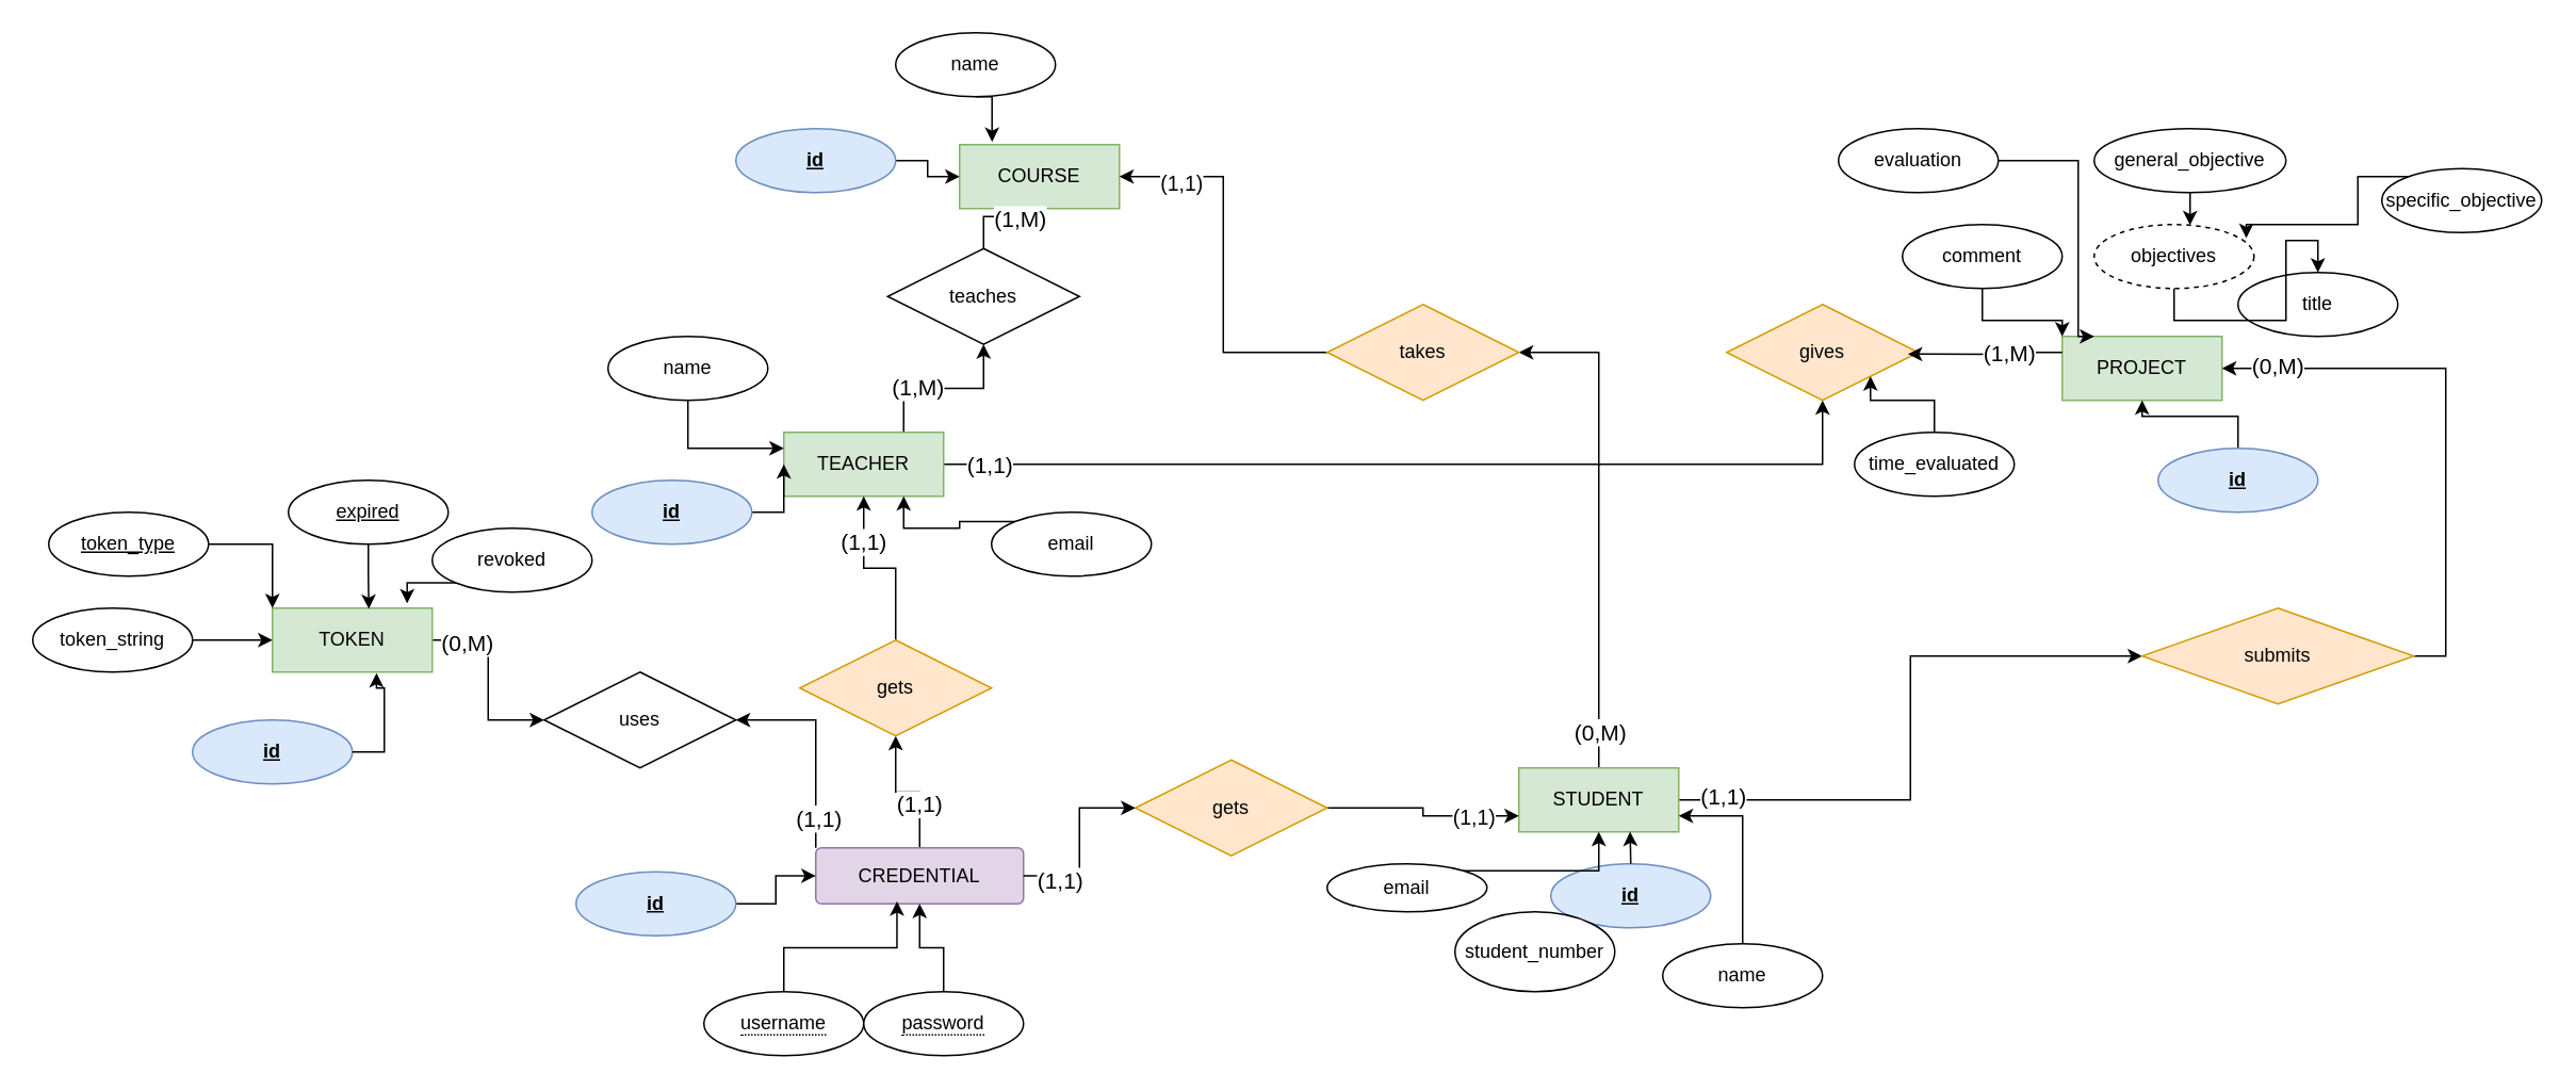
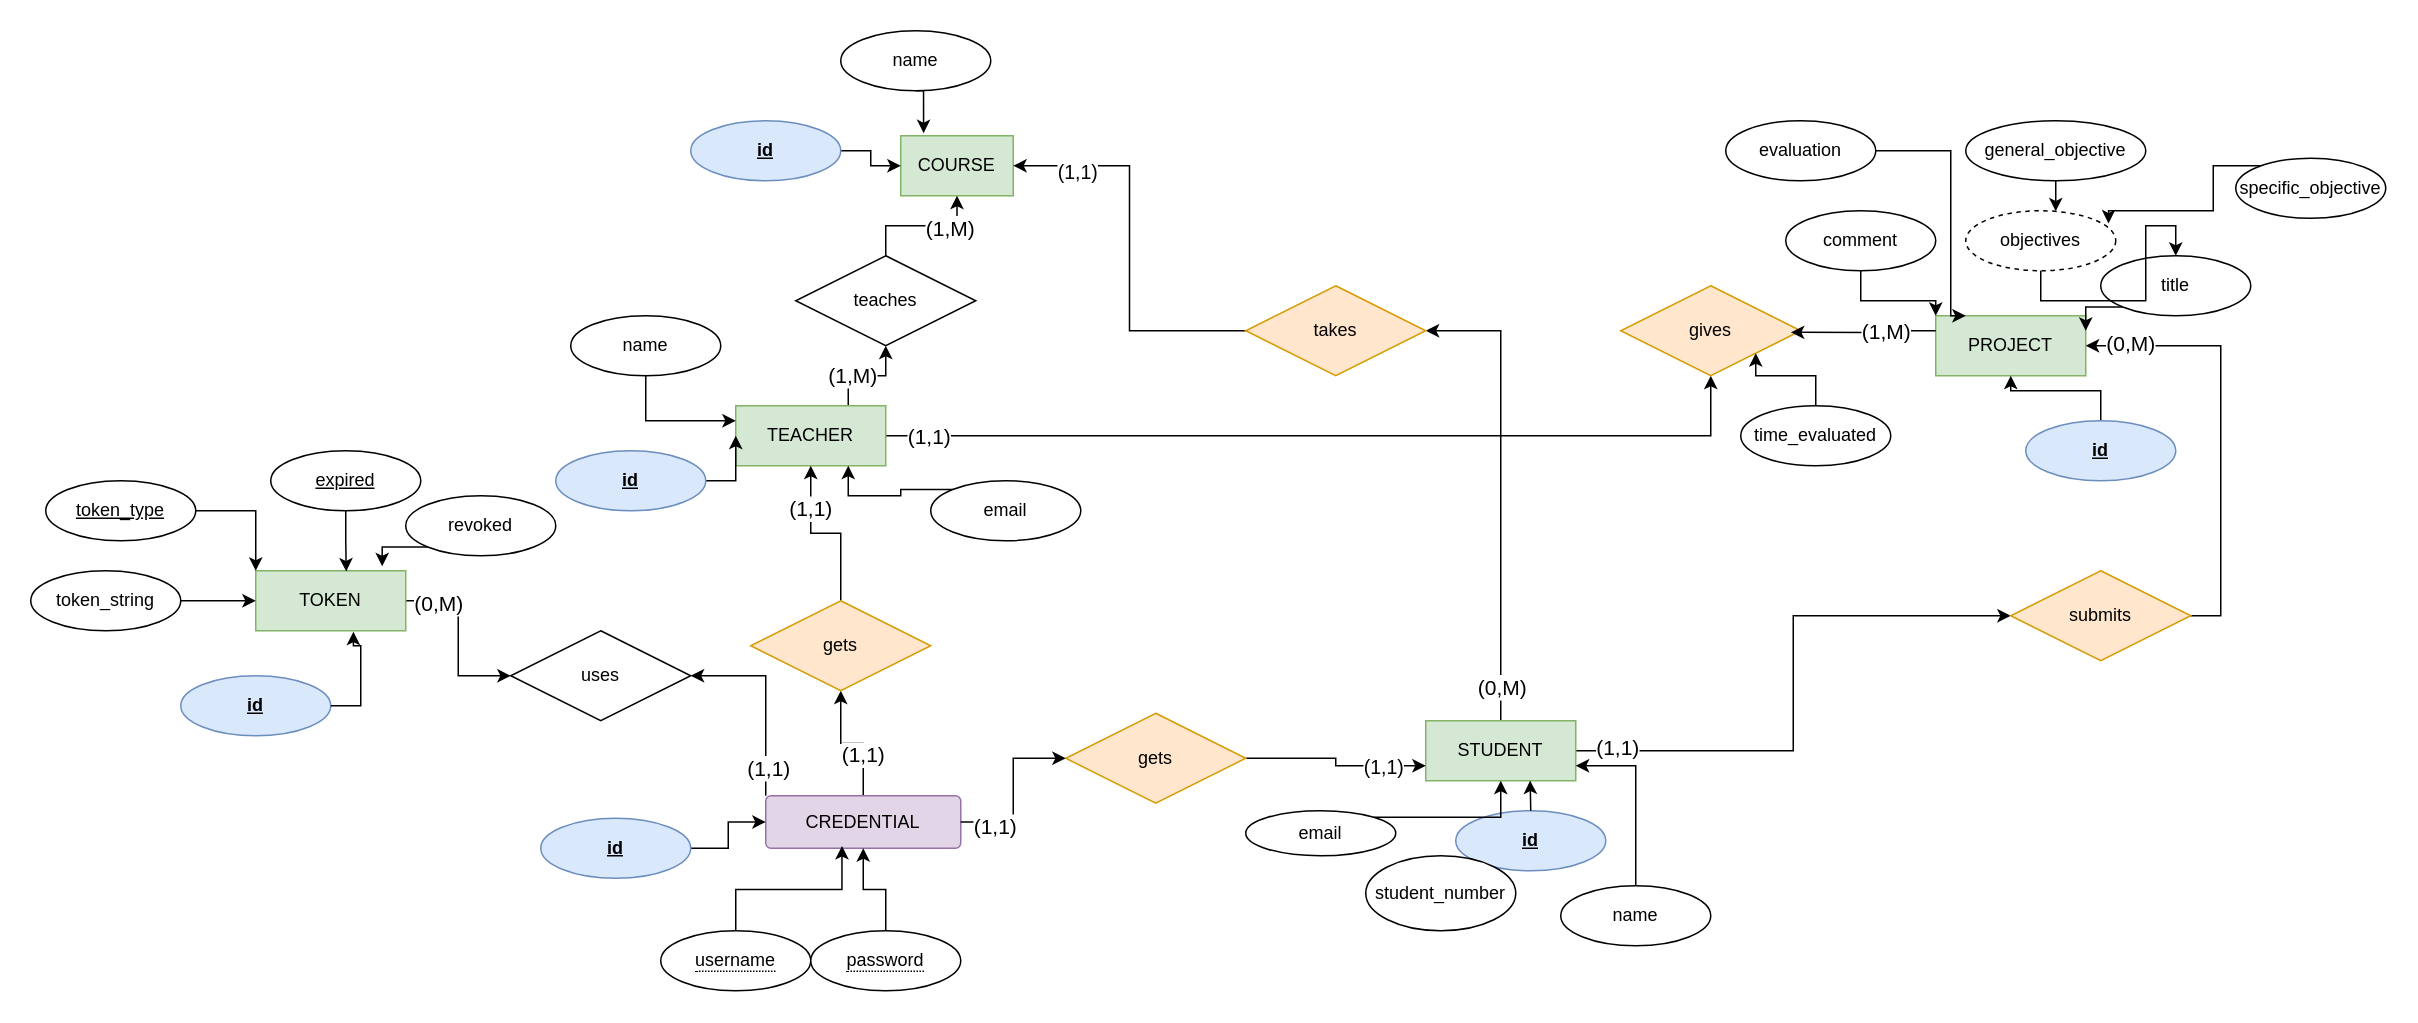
- <mxCell id="13" value="COURSE" style="whiteSpace=wrap;html=1;align=center;fillColor=#d5e8d4;strokeColor=#82b366;" vertex="1" parent="1"><mxGeometry x="600" y="90" width="100" height="40" as="geometry" /></mxCell>
+ <mxCell id="13" value="COURSE" style="whiteSpace=wrap;html=1;align=center;fillColor=#d5e8d4;strokeColor=#82b366;" vertex="1" parent="1"><mxGeometry x="600" y="90" width="75" height="40" as="geometry" /></mxCell>
- <mxCell id="68" value="teaches" style="shape=rhombus;perimeter=rhombusPerimeter;whiteSpace=wrap;html=1;align=center;" vertex="1" parent="1"><mxGeometry x="555" y="155" width="120" height="60" as="geometry" /></mxCell>
+ <mxCell id="68" value="teaches" style="shape=rhombus;perimeter=rhombusPerimeter;whiteSpace=wrap;html=1;align=center;" vertex="1" parent="1"><mxGeometry x="530" y="170" width="120" height="60" as="geometry" /></mxCell>
+ <mxCell id="37" style="edgeStyle=orthogonalEdgeStyle;rounded=0;orthogonalLoop=1;jettySize=auto;html=1;exitX=0;exitY=1;exitDx=0;exitDy=0;entryX=1;entryY=0.25;entryDx=0;entryDy=0;" edge="1" parent="1" source="38" target="12"><mxGeometry relative="1" as="geometry" /></mxCell>
- <mxCell id="43" value="submits" style="shape=rhombus;perimeter=rhombusPerimeter;whiteSpace=wrap;html=1;align=center;fillColor=#ffe6cc;strokeColor=#d79b00;" vertex="1" parent="1"><mxGeometry x="1340" y="380" width="170" height="60" as="geometry" /></mxCell>
+ <mxCell id="43" value="submits" style="shape=rhombus;perimeter=rhombusPerimeter;whiteSpace=wrap;html=1;align=center;fillColor=#ffe6cc;strokeColor=#d79b00;" vertex="1" parent="1"><mxGeometry x="1340" y="380" width="120" height="60" as="geometry" /></mxCell>
